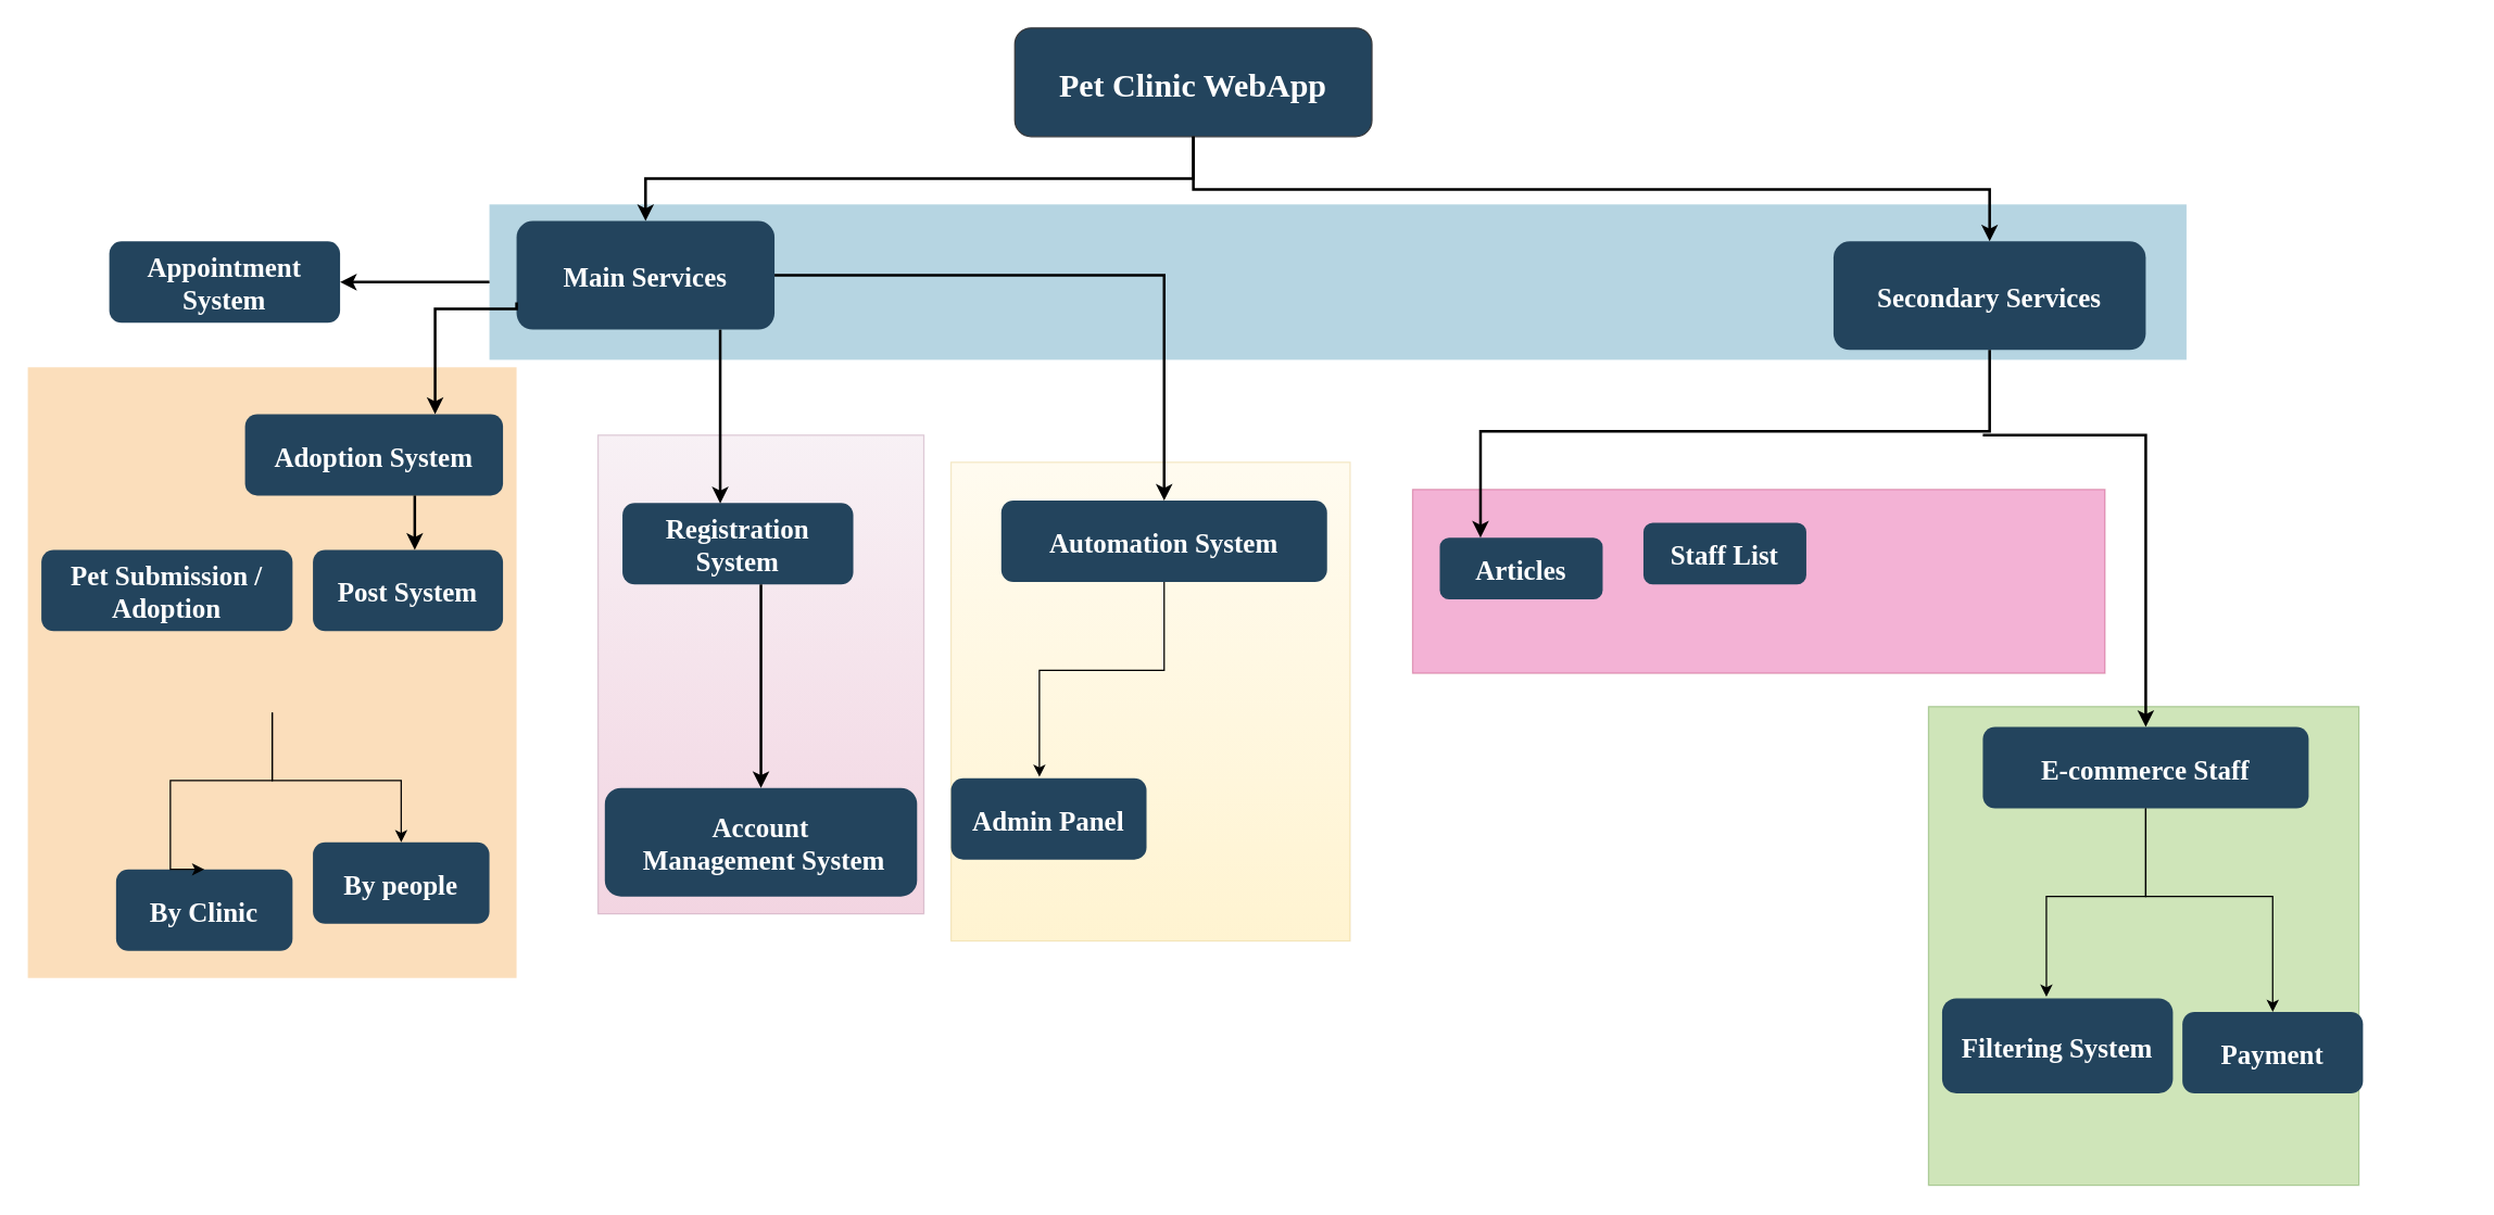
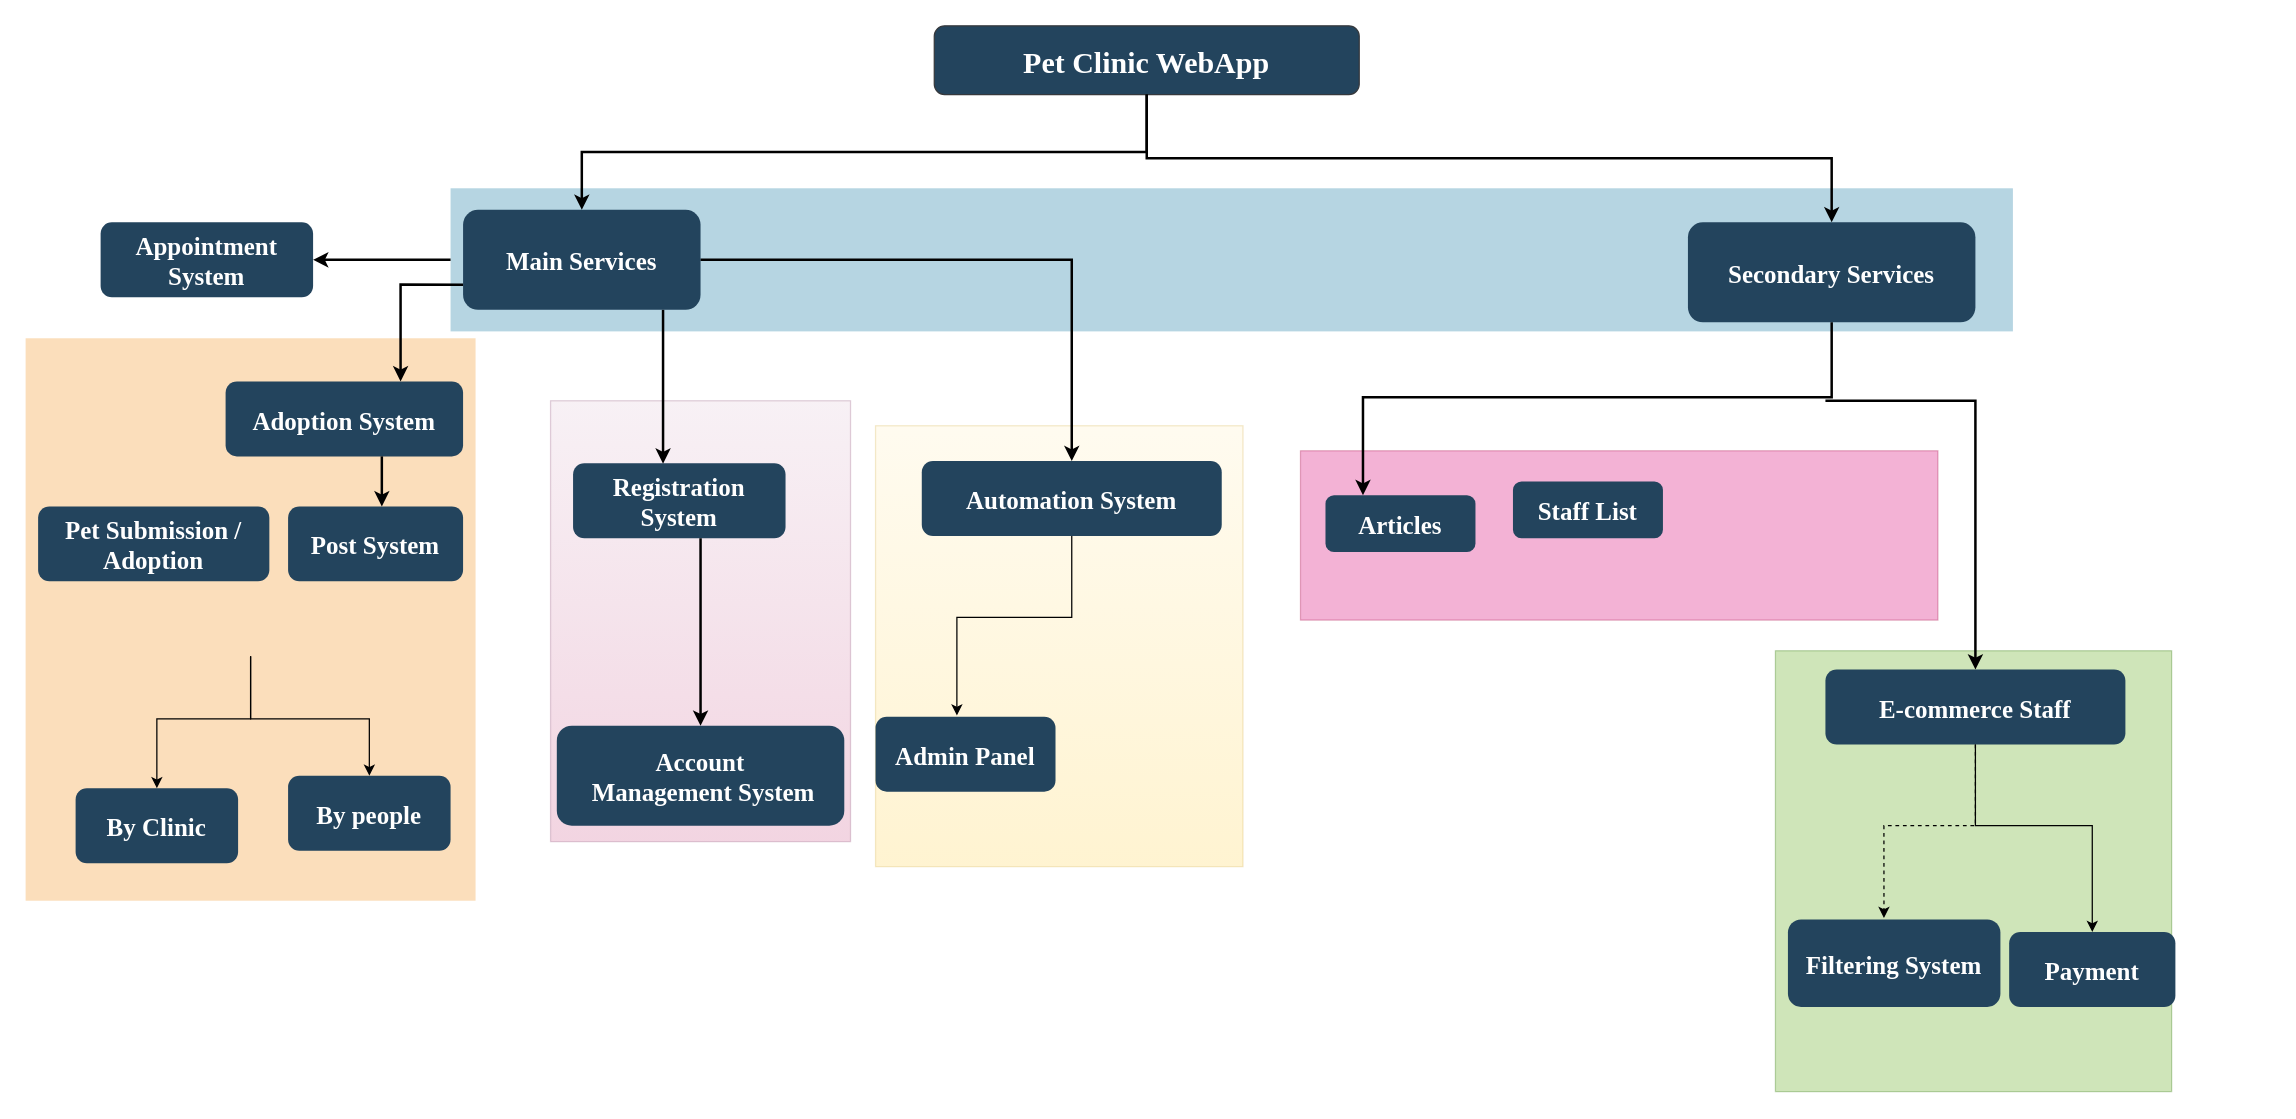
- <mxCell id="6" value="Pet Clinic WebApp" style="rounded=1;fontStyle=1;fontFamily=Tahoma;fontSize=24;fillColor=#23445D;strokeColor=#36393d;fontColor=#FFFFFF;" parent="1" vertex="1"><mxGeometry x="747" y="20" width="263" height="80" as="geometry" /></mxCell>
+ <mxCell id="6" value="Pet Clinic WebApp" style="rounded=1;fontStyle=1;fontFamily=Tahoma;fontSize=24;fillColor=#23445D;strokeColor=#36393d;fontColor=#FFFFFF;" parent="1" vertex="1"><mxGeometry x="747" y="20" width="340" height="55" as="geometry" /></mxCell>
- <mxCell id="8" value="Main Services" style="rounded=1;fillColor=#23445D;gradientColor=none;strokeColor=none;fontColor=#FFFFFF;fontStyle=1;fontFamily=Tahoma;fontSize=20;" parent="1" vertex="1"><mxGeometry x="380" y="162.25" width="190" height="80" as="geometry" /></mxCell>
+ <mxCell id="8" value="Main Services" style="rounded=1;fillColor=#23445D;gradientColor=none;strokeColor=none;fontColor=#FFFFFF;fontStyle=1;fontFamily=Tahoma;fontSize=20;" parent="1" vertex="1"><mxGeometry x="370" y="167.25" width="190" height="80" as="geometry" /></mxCell>
- <mxCell id="39" value="" style="endArrow=classic;html=1;rounded=0;edgeStyle=orthogonalEdgeStyle;entryX=0.452;entryY=-0.016;entryDx=0;entryDy=0;entryPerimeter=0;exitX=0.5;exitY=1;exitDx=0;exitDy=0;" edge="1" parent="1" source="35" target="37"><mxGeometry width="50" height="50" relative="1" as="geometry"><mxPoint x="1580" y="595" as="sourcePoint" /><mxPoint x="1505" y="715" as="targetPoint" /><Array as="points"><mxPoint x="1580" y="595" /><mxPoint x="1580" y="660" /><mxPoint x="1507" y="660" /></Array></mxGeometry></mxCell>
+ <mxCell id="39" value="" style="endArrow=classic;html=1;rounded=0;edgeStyle=orthogonalEdgeStyle;entryX=0.452;entryY=-0.016;entryDx=0;entryDy=0;entryPerimeter=0;exitX=0.5;exitY=1;exitDx=0;exitDy=0;dashed=1;" edge="1" parent="1" source="35" target="37"><mxGeometry width="50" height="50" relative="1" as="geometry"><mxPoint x="1580" y="595" as="sourcePoint" /><mxPoint x="1505" y="715" as="targetPoint" /><Array as="points"><mxPoint x="1580" y="595" /><mxPoint x="1580" y="660" /><mxPoint x="1507" y="660" /></Array></mxGeometry></mxCell>
- <mxCell id="21" value="By Clinic" style="rounded=1;fillColor=#23445D;gradientColor=none;strokeColor=none;fontColor=#FFFFFF;fontStyle=1;fontFamily=Tahoma;fontSize=20;" parent="1" vertex="1"><mxGeometry x="85" y="640" width="130" height="60" as="geometry" /></mxCell>
+ <mxCell id="21" value="By Clinic" style="rounded=1;fillColor=#23445D;gradientColor=none;strokeColor=none;fontColor=#FFFFFF;fontStyle=1;fontFamily=Tahoma;fontSize=20;" parent="1" vertex="1"><mxGeometry x="60" y="630" width="130" height="60" as="geometry" /></mxCell>
